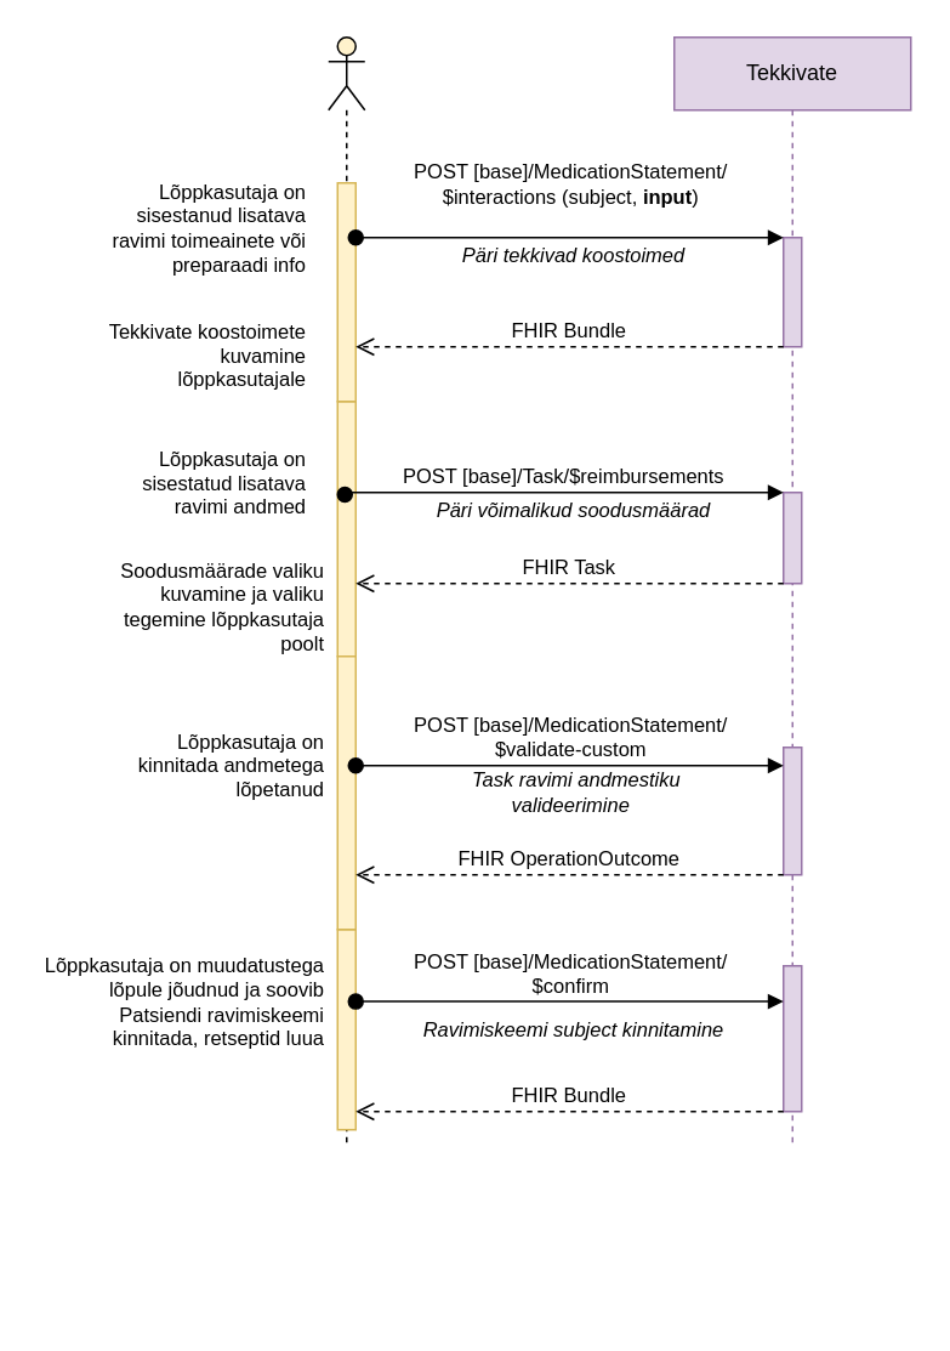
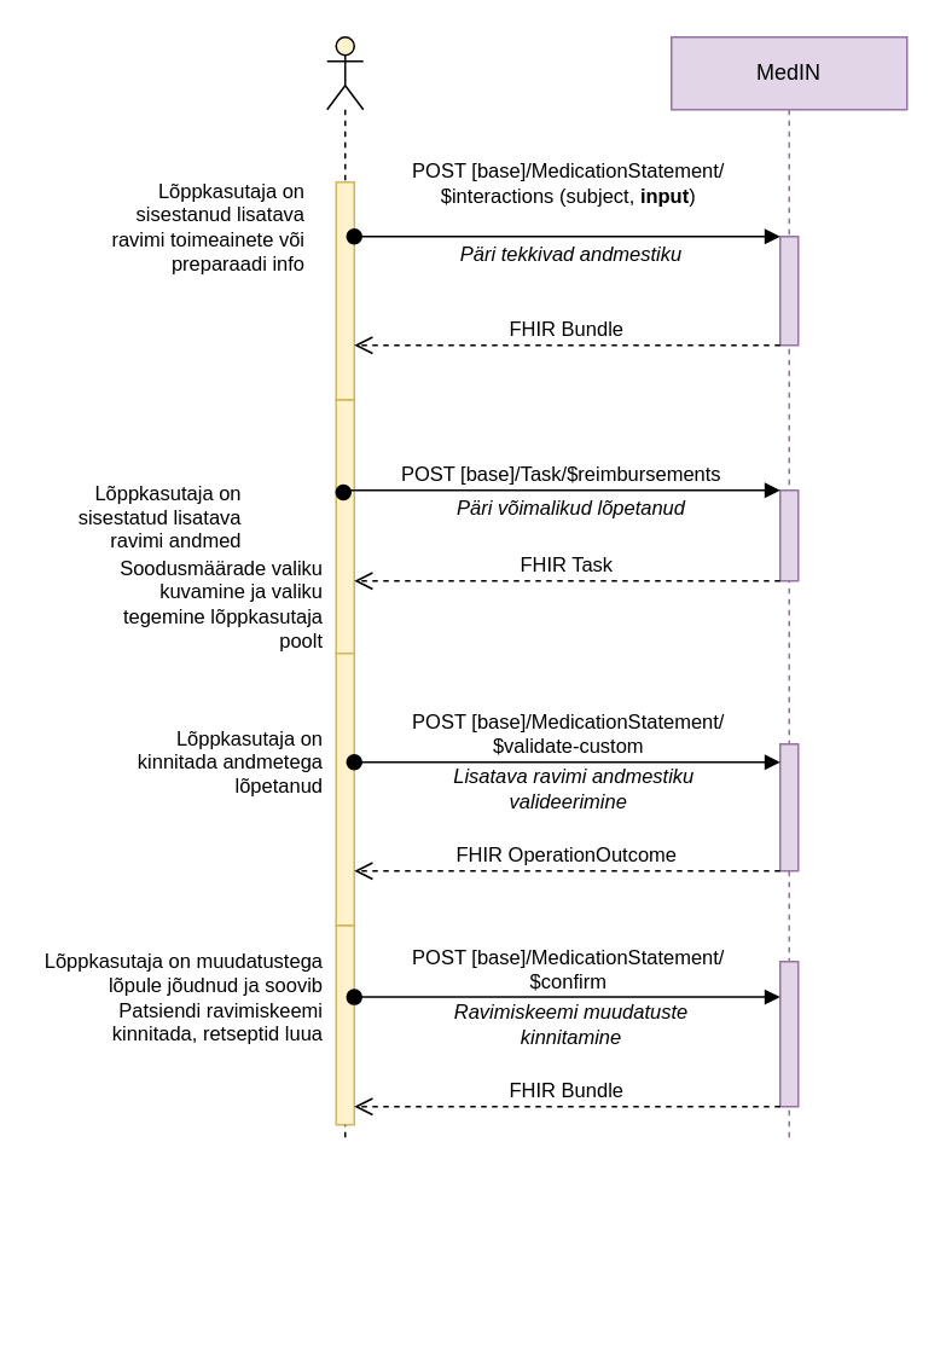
- <mxCell id="5" value="Tekkivate" style="shape=umlLifeline;perimeter=lifelinePerimeter;whiteSpace=wrap;html=1;container=1;dropTarget=0;collapsible=0;recursiveResize=0;outlineConnect=0;portConstraint=eastwest;newEdgeStyle={&quot;edgeStyle&quot;:&quot;elbowEdgeStyle&quot;,&quot;elbow&quot;:&quot;vertical&quot;,&quot;curved&quot;:0,&quot;rounded&quot;:0};fillColor=#e1d5e7;strokeColor=#9673a6;" vertex="1" parent="1"><mxGeometry x="370" y="20" width="130" height="610" as="geometry" /></mxCell>
+ <mxCell id="5" value="MedIN" style="shape=umlLifeline;perimeter=lifelinePerimeter;whiteSpace=wrap;html=1;container=1;dropTarget=0;collapsible=0;recursiveResize=0;outlineConnect=0;portConstraint=eastwest;newEdgeStyle={&quot;edgeStyle&quot;:&quot;elbowEdgeStyle&quot;,&quot;elbow&quot;:&quot;vertical&quot;,&quot;curved&quot;:0,&quot;rounded&quot;:0};fillColor=#e1d5e7;strokeColor=#9673a6;" vertex="1" parent="1"><mxGeometry x="370" y="20" width="130" height="610" as="geometry" /></mxCell>
- <mxCell id="21" value="Päri tekkivad koostoimed" style="text;html=1;strokeColor=none;fillColor=none;align=center;verticalAlign=middle;whiteSpace=wrap;rounded=0;fontSize=11;fontStyle=2" vertex="1" parent="1"><mxGeometry x="230" y="130" width="170" height="20" as="geometry" /></mxCell>
+ <mxCell id="21" value="Päri tekkivad andmestiku" style="text;html=1;strokeColor=none;fillColor=none;align=center;verticalAlign=middle;whiteSpace=wrap;rounded=0;fontSize=11;fontStyle=2" vertex="1" parent="1"><mxGeometry x="230" y="130" width="170" height="20" as="geometry" /></mxCell>
- <mxCell id="14" value="Tekkivate koostoimete kuvamine lõppkasutajale" style="text;html=1;strokeColor=none;fillColor=none;align=right;verticalAlign=middle;whiteSpace=wrap;rounded=0;fontSize=11;" vertex="1" parent="1"><mxGeometry x="50" y="180" width="120" height="30" as="geometry" /></mxCell>
- <mxCell id="19" value="Lõppkasutaja on sisestatud lisatava ravimi andmed" style="text;html=1;strokeColor=none;fillColor=none;align=right;verticalAlign=middle;whiteSpace=wrap;rounded=0;fontSize=11;" vertex="1" parent="1"><mxGeometry x="50" y="250" width="120" height="30" as="geometry" /></mxCell>
+ <mxCell id="19" value="Lõppkasutaja on sisestatud lisatava ravimi andmed" style="text;html=1;strokeColor=none;fillColor=none;align=right;verticalAlign=middle;whiteSpace=wrap;rounded=0;fontSize=11;" vertex="1" parent="1"><mxGeometry x="15" y="270" width="120" height="30" as="geometry" /></mxCell>
- <mxCell id="22" value="Päri võimalikud soodusmäärad" style="text;html=1;strokeColor=none;fillColor=none;align=center;verticalAlign=middle;whiteSpace=wrap;rounded=0;fontSize=11;fontStyle=2" vertex="1" parent="1"><mxGeometry x="230" y="270" width="170" height="20" as="geometry" /></mxCell>
+ <mxCell id="22" value="Päri võimalikud lõpetanud" style="text;html=1;strokeColor=none;fillColor=none;align=center;verticalAlign=middle;whiteSpace=wrap;rounded=0;fontSize=11;fontStyle=2" vertex="1" parent="1"><mxGeometry x="230" y="270" width="170" height="20" as="geometry" /></mxCell>
- <mxCell id="25" value="&amp;nbsp;Task ravimi andmestiku valideerimine&amp;nbsp;" style="text;html=1;strokeColor=none;fillColor=none;align=center;verticalAlign=middle;whiteSpace=wrap;rounded=0;fontSize=11;fontStyle=2" vertex="1" parent="1"><mxGeometry x="230" y="420" width="170" height="30" as="geometry" /></mxCell>
+ <mxCell id="25" value="&amp;nbsp;Lisatava ravimi andmestiku valideerimine&amp;nbsp;" style="text;html=1;strokeColor=none;fillColor=none;align=center;verticalAlign=middle;whiteSpace=wrap;rounded=0;fontSize=11;fontStyle=2" vertex="1" parent="1"><mxGeometry x="230" y="420" width="170" height="30" as="geometry" /></mxCell>
- <mxCell id="28" value="Ravimiskeemi subject kinnitamine" style="text;html=1;strokeColor=none;fillColor=none;align=center;verticalAlign=middle;whiteSpace=wrap;rounded=0;fontSize=11;fontStyle=2" vertex="1" parent="1"><mxGeometry x="230" y="550" width="170" height="30" as="geometry" /></mxCell>
+ <mxCell id="28" value="Ravimiskeemi muudatuste kinnitamine" style="text;html=1;strokeColor=none;fillColor=none;align=center;verticalAlign=middle;whiteSpace=wrap;rounded=0;fontSize=11;fontStyle=2" vertex="1" parent="1"><mxGeometry x="230" y="550" width="170" height="30" as="geometry" /></mxCell>
